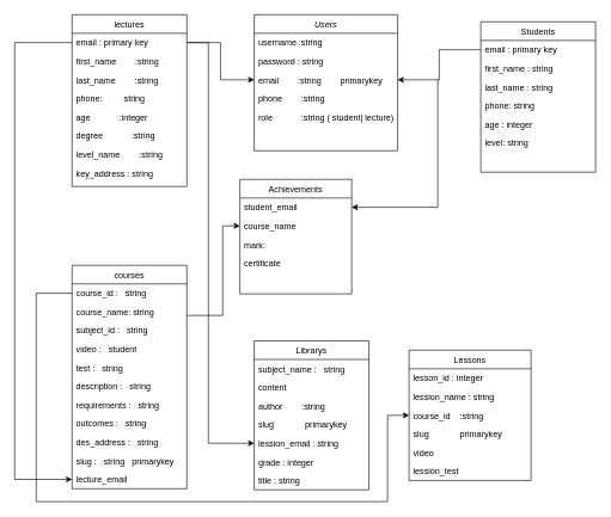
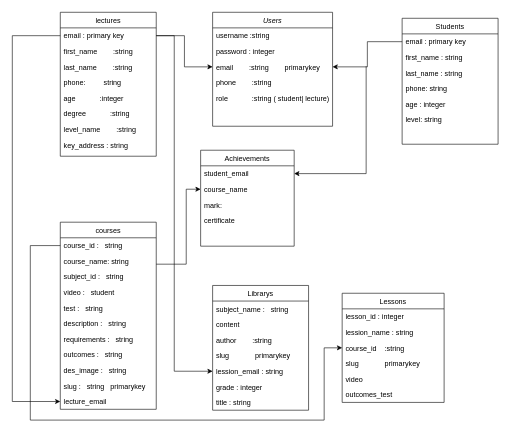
- <mxCell id="4" value="password : string" style="text;align=left;verticalAlign=top;spacingLeft=4;spacingRight=4;overflow=hidden;rotatable=0;points=[[0,0.5],[1,0.5]];portConstraint=eastwest;rounded=0;shadow=0;html=0;" parent="2" vertex="1"><mxGeometry y="52" width="200" height="26" as="geometry" /></mxCell>
+ <mxCell id="4" value="password : integer" style="text;align=left;verticalAlign=top;spacingLeft=4;spacingRight=4;overflow=hidden;rotatable=0;points=[[0,0.5],[1,0.5]];portConstraint=eastwest;rounded=0;shadow=0;html=0;" parent="2" vertex="1"><mxGeometry y="52" width="200" height="26" as="geometry" /></mxCell>
- <mxCell id="24" value="des_address :   string" style="text;align=left;verticalAlign=top;spacingLeft=4;spacingRight=4;overflow=hidden;rotatable=0;points=[[0,0.5],[1,0.5]];portConstraint=eastwest;" parent="15" vertex="1"><mxGeometry y="234" width="160" height="26" as="geometry" /></mxCell>
+ <mxCell id="24" value="des_image :   string" style="text;align=left;verticalAlign=top;spacingLeft=4;spacingRight=4;overflow=hidden;rotatable=0;points=[[0,0.5],[1,0.5]];portConstraint=eastwest;" parent="15" vertex="1"><mxGeometry y="234" width="160" height="26" as="geometry" /></mxCell>
- <mxCell id="52" value="lession_test" style="text;align=left;verticalAlign=top;spacingLeft=4;spacingRight=4;overflow=hidden;rotatable=0;points=[[0,0.5],[1,0.5]];portConstraint=eastwest;" parent="46" vertex="1"><mxGeometry y="156" width="170" height="26" as="geometry" /></mxCell>
+ <mxCell id="52" value="outcomes_test" style="text;align=left;verticalAlign=top;spacingLeft=4;spacingRight=4;overflow=hidden;rotatable=0;points=[[0,0.5],[1,0.5]];portConstraint=eastwest;" parent="46" vertex="1"><mxGeometry y="156" width="170" height="26" as="geometry" /></mxCell>
